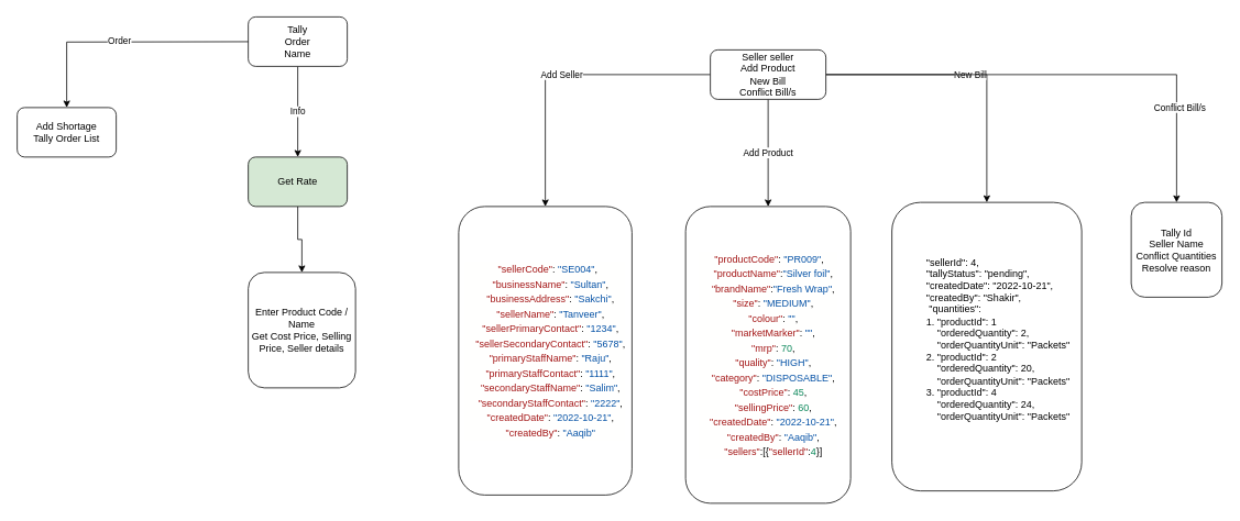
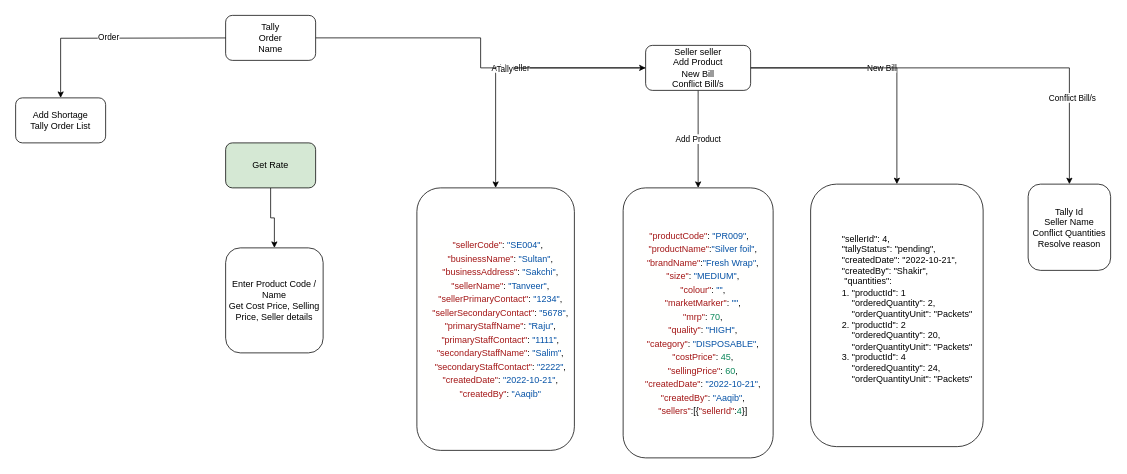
+ <mxCell id="13" style="edgeStyle=orthogonalEdgeStyle;rounded=0;orthogonalLoop=1;jettySize=auto;html=1;" parent="1" source="16" target="9" edge="1"><mxGeometry relative="1" as="geometry" /></mxCell>
+ <mxCell id="14" value="Tally" style="edgeLabel;html=1;align=center;verticalAlign=middle;resizable=0;points=[];" parent="13" vertex="1" connectable="0"><mxGeometry x="0.214" y="-1" relative="1" as="geometry"><mxPoint as="offset" /></mxGeometry></mxCell>
- <mxCell id="15" value="Info" style="edgeStyle=orthogonalEdgeStyle;rounded=0;orthogonalLoop=1;jettySize=auto;html=1;" parent="1" source="16" target="12" edge="1"><mxGeometry relative="1" as="geometry" /></mxCell>
